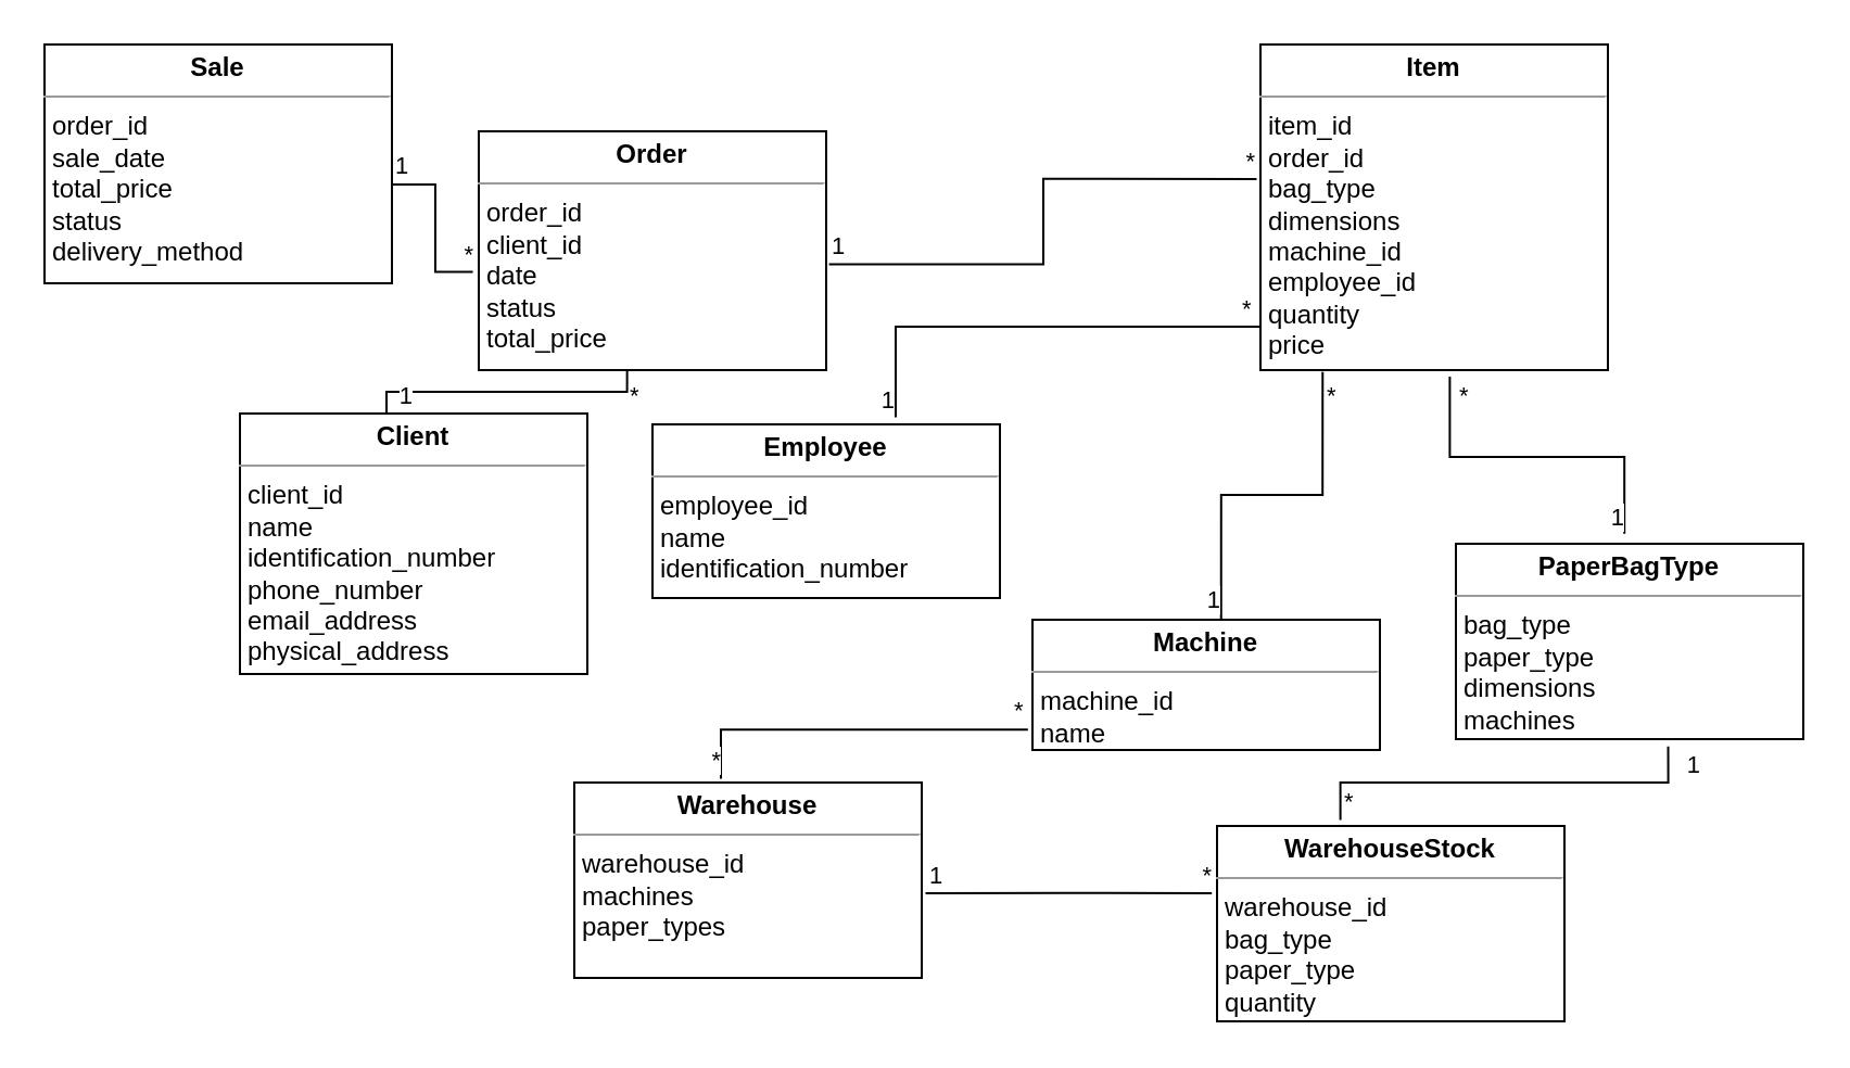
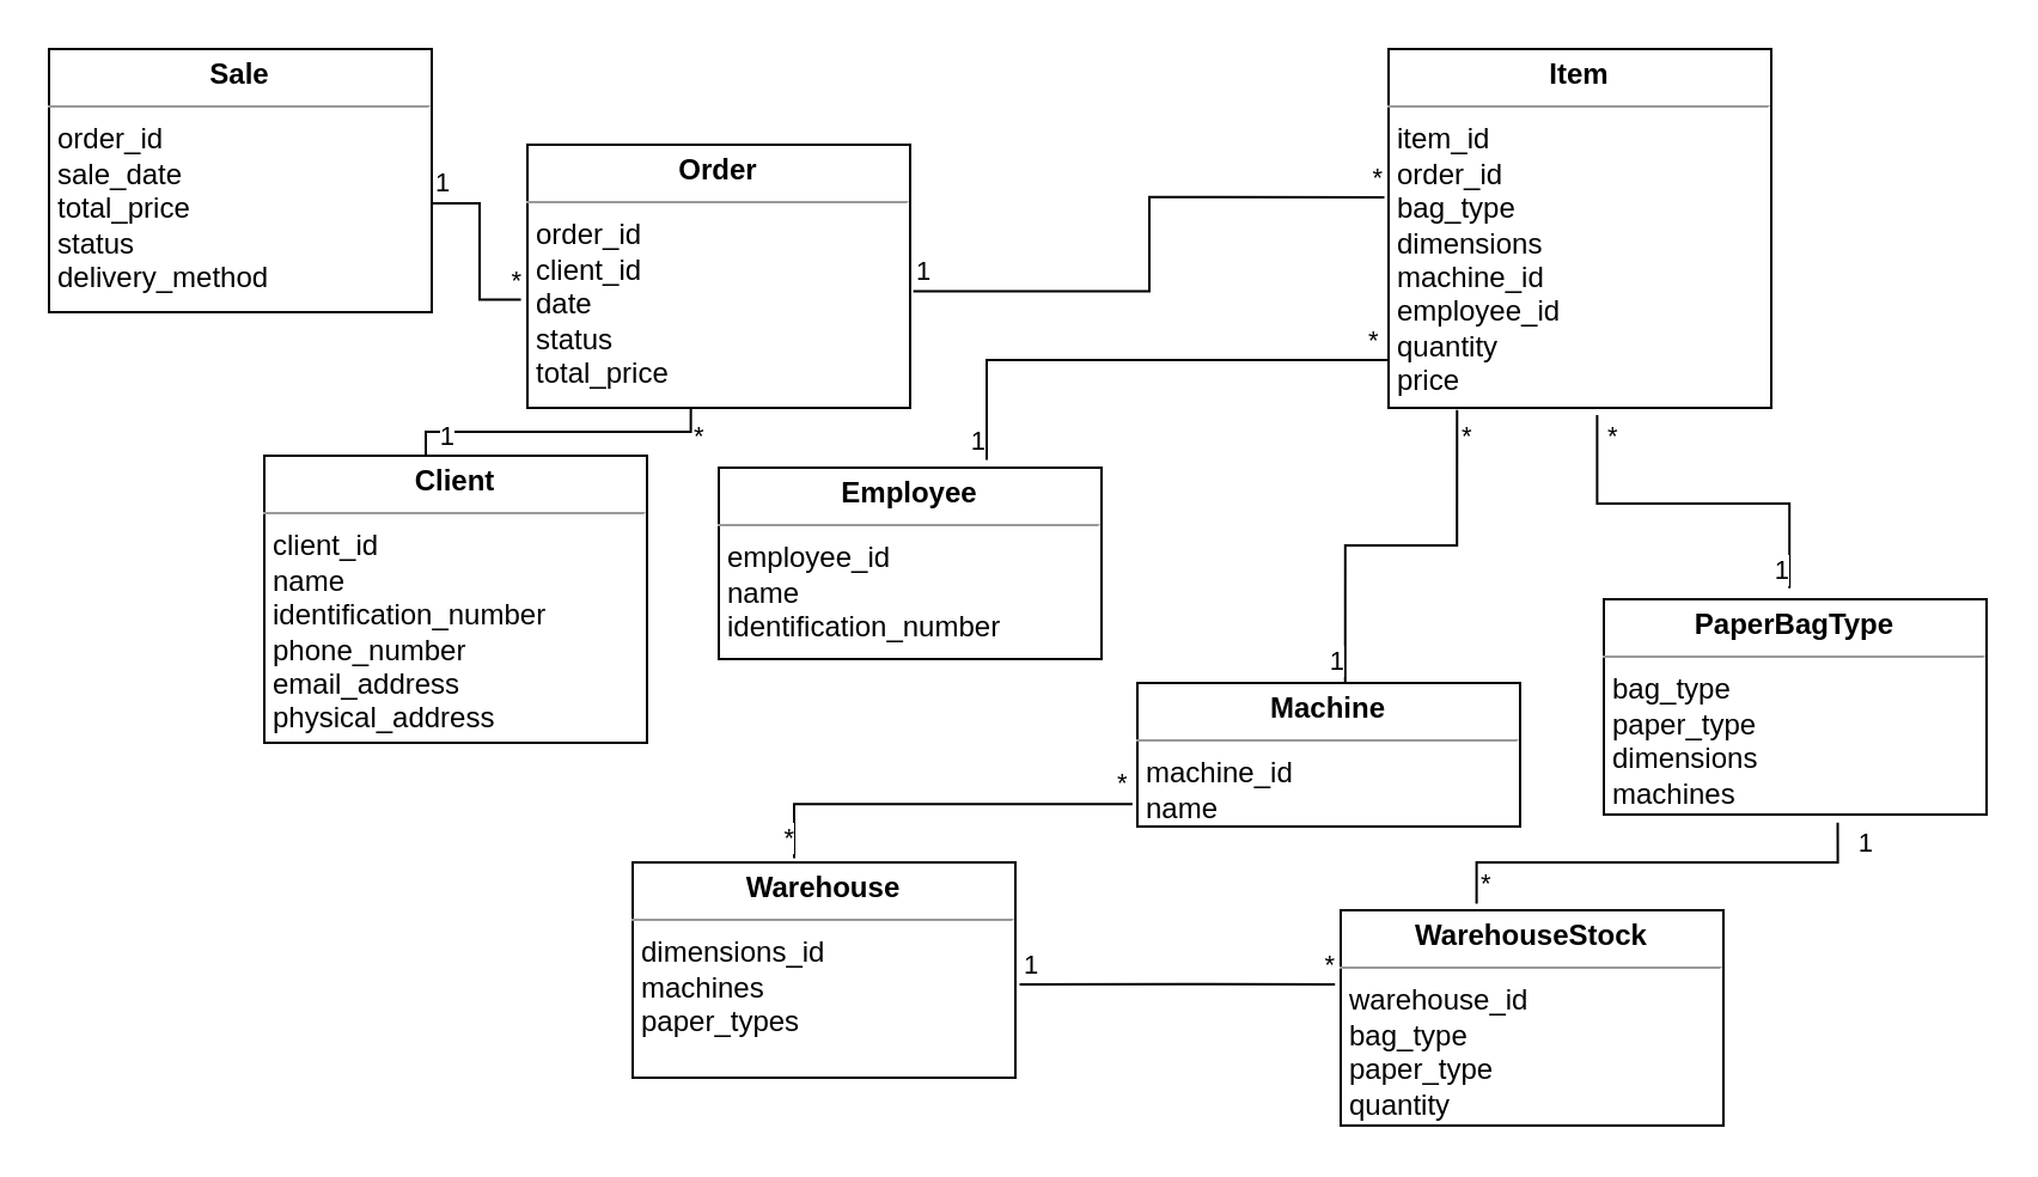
- <mxCell id="16" value="&lt;p style=&quot;margin:0px;margin-top:4px;text-align:center;&quot;&gt;&lt;b&gt;Warehouse&lt;/b&gt;&lt;/p&gt;&lt;hr size=&quot;1&quot;&gt;&lt;p style=&quot;margin:0px;margin-left:4px;&quot;&gt;warehouse_id&lt;/p&gt;&lt;p style=&quot;margin:0px;margin-left:4px;&quot;&gt;machines&lt;/p&gt;&lt;p style=&quot;margin:0px;margin-left:4px;&quot;&gt;paper_types&lt;/p&gt;&lt;p style=&quot;margin:0px;margin-left:4px;&quot;&gt;&lt;br&gt;&lt;/p&gt;" style="verticalAlign=top;align=left;overflow=fill;fontSize=12;fontFamily=Helvetica;html=1;whiteSpace=wrap;" vertex="1" parent="1"><mxGeometry x="264" y="360" width="160" height="90" as="geometry" /></mxCell>
+ <mxCell id="16" value="&lt;p style=&quot;margin:0px;margin-top:4px;text-align:center;&quot;&gt;&lt;b&gt;Warehouse&lt;/b&gt;&lt;/p&gt;&lt;hr size=&quot;1&quot;&gt;&lt;p style=&quot;margin:0px;margin-left:4px;&quot;&gt;dimensions_id&lt;/p&gt;&lt;p style=&quot;margin:0px;margin-left:4px;&quot;&gt;machines&lt;/p&gt;&lt;p style=&quot;margin:0px;margin-left:4px;&quot;&gt;paper_types&lt;/p&gt;&lt;p style=&quot;margin:0px;margin-left:4px;&quot;&gt;&lt;br&gt;&lt;/p&gt;" style="verticalAlign=top;align=left;overflow=fill;fontSize=12;fontFamily=Helvetica;html=1;whiteSpace=wrap;" vertex="1" parent="1"><mxGeometry x="264" y="360" width="160" height="90" as="geometry" /></mxCell>
